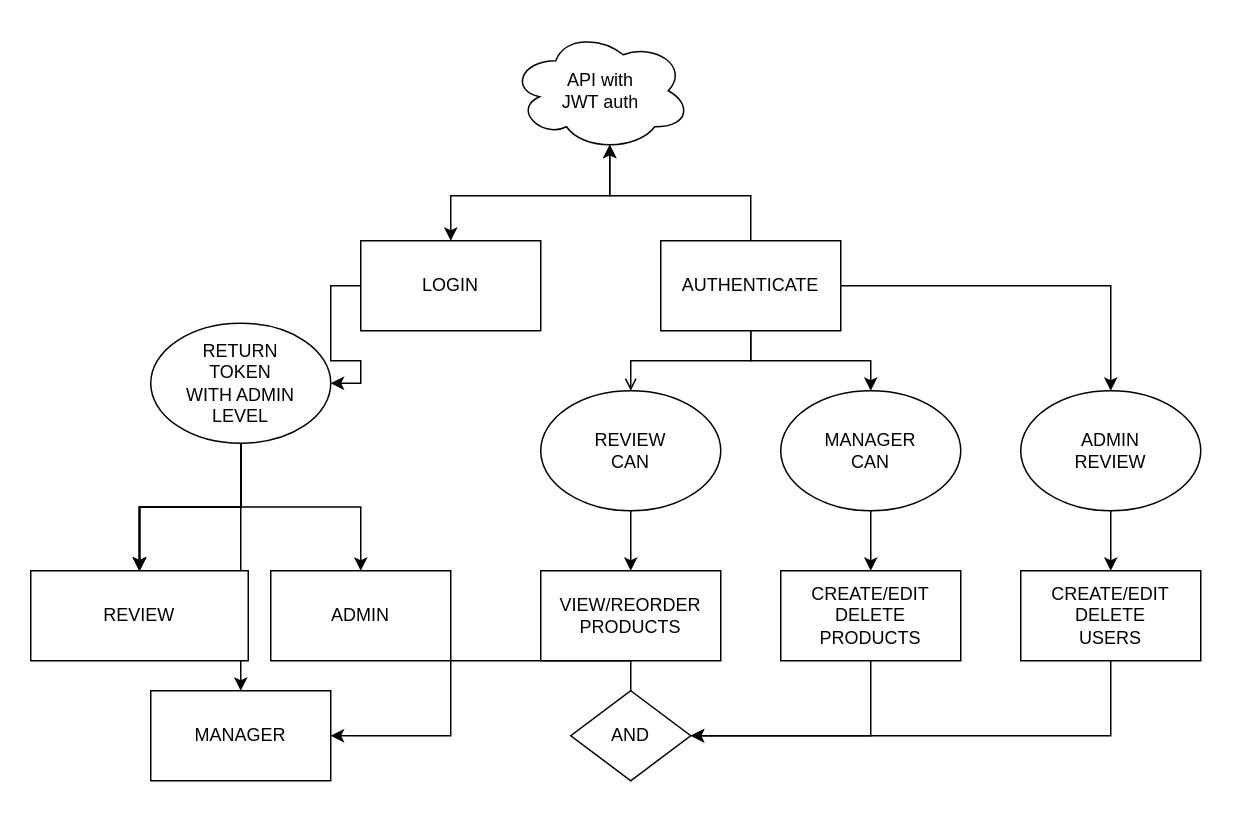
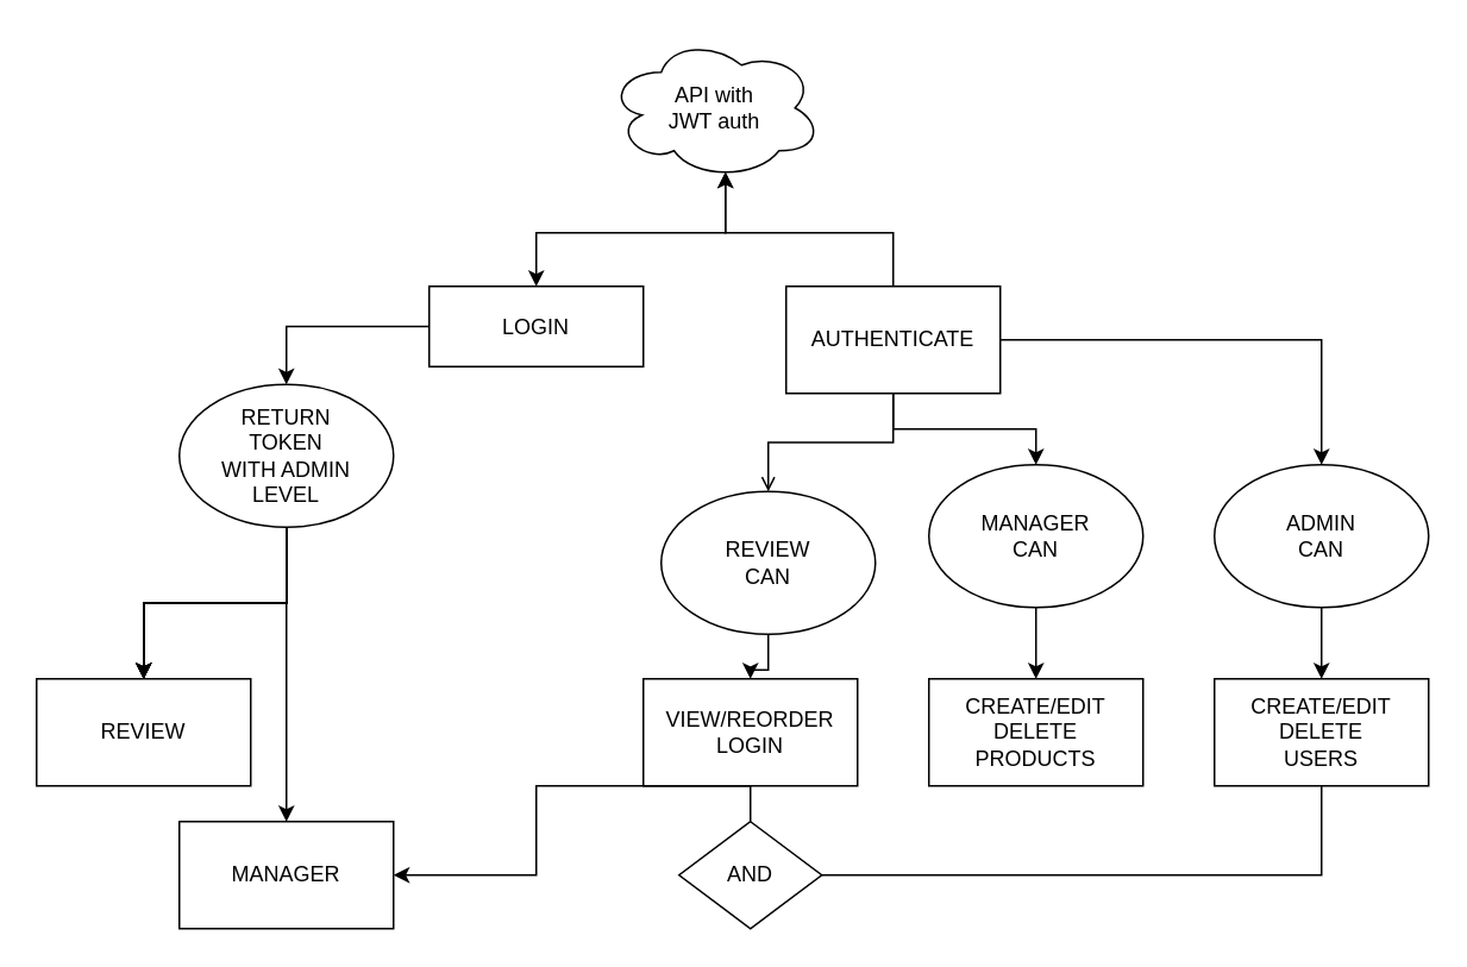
- <mxCell id="5" value="LOGIN" style="whiteSpace=wrap;html=1;" vertex="1" parent="1"><mxGeometry x="240" y="160" width="120" height="60" as="geometry" /></mxCell>
+ <mxCell id="5" value="LOGIN" style="whiteSpace=wrap;html=1;" vertex="1" parent="1"><mxGeometry x="240" y="160" width="120" height="45" as="geometry" /></mxCell>
- <mxCell id="23" value="&lt;div&gt;REVIEW&lt;/div&gt;&lt;div&gt;CAN&lt;br&gt;&lt;/div&gt;" style="ellipse;whiteSpace=wrap;html=1;" vertex="1" parent="1"><mxGeometry x="360" y="260" width="120" height="80" as="geometry" /></mxCell>
+ <mxCell id="23" value="&lt;div&gt;REVIEW&lt;/div&gt;&lt;div&gt;CAN&lt;br&gt;&lt;/div&gt;" style="ellipse;whiteSpace=wrap;html=1;" vertex="1" parent="1"><mxGeometry x="370" y="275" width="120" height="80" as="geometry" /></mxCell>
- <mxCell id="28" value="&lt;div&gt;ADMIN&lt;/div&gt;&lt;div&gt;REVIEW&lt;br&gt;&lt;/div&gt;" style="ellipse;whiteSpace=wrap;html=1;" vertex="1" parent="1"><mxGeometry x="680" y="260" width="120" height="80" as="geometry" /></mxCell>
+ <mxCell id="28" value="&lt;div&gt;ADMIN&lt;/div&gt;&lt;div&gt;CAN&lt;br&gt;&lt;/div&gt;" style="ellipse;whiteSpace=wrap;html=1;" vertex="1" parent="1"><mxGeometry x="680" y="260" width="120" height="80" as="geometry" /></mxCell>
- <mxCell id="17" value="" style="edgeStyle=orthogonalEdgeStyle;rounded=0;orthogonalLoop=1;jettySize=auto;html=1;" edge="1" parent="1" source="18" target="21"><mxGeometry relative="1" as="geometry" /></mxCell>
- <mxCell id="19" value="REVIEW" style="whiteSpace=wrap;html=1;" vertex="1" parent="1"><mxGeometry x="20" y="380" width="145" height="60" as="geometry" /></mxCell>
+ <mxCell id="19" value="REVIEW" style="whiteSpace=wrap;html=1;" vertex="1" parent="1"><mxGeometry x="20" y="380" width="120" height="60" as="geometry" /></mxCell>
- <mxCell id="21" value="ADMIN" style="whiteSpace=wrap;html=1;" vertex="1" parent="1"><mxGeometry x="180" y="380" width="120" height="60" as="geometry" /></mxCell>
- <mxCell id="24" value="&lt;div&gt;VIEW/REORDER&lt;/div&gt;&lt;div&gt;PRODUCTS&lt;br&gt;&lt;/div&gt;" style="whiteSpace=wrap;html=1;" vertex="1" parent="1"><mxGeometry x="360" y="380" width="120" height="60" as="geometry" /></mxCell>
+ <mxCell id="24" value="&lt;div&gt;VIEW/REORDER&lt;/div&gt;&lt;div&gt;LOGIN&lt;br&gt;&lt;/div&gt;" style="whiteSpace=wrap;html=1;" vertex="1" parent="1"><mxGeometry x="360" y="380" width="120" height="60" as="geometry" /></mxCell>
- <mxCell id="29" style="edgeStyle=orthogonalEdgeStyle;rounded=0;orthogonalLoop=1;jettySize=auto;html=1;exitX=0.5;exitY=1;exitDx=0;exitDy=0;entryX=1;entryY=0.5;entryDx=0;entryDy=0;startArrow=none;startFill=0;" edge="1" parent="1" source="30" target="34"><mxGeometry relative="1" as="geometry" /></mxCell>
- <mxCell id="31" style="edgeStyle=orthogonalEdgeStyle;rounded=0;orthogonalLoop=1;jettySize=auto;html=1;exitX=0.5;exitY=1;exitDx=0;exitDy=0;entryX=1;entryY=0.5;entryDx=0;entryDy=0;startArrow=none;startFill=0;" edge="1" parent="1" source="32" target="34"><mxGeometry relative="1" as="geometry" /></mxCell>
+ <mxCell id="31" style="edgeStyle=orthogonalEdgeStyle;rounded=0;orthogonalLoop=1;jettySize=auto;html=1;exitX=0.5;exitY=1;exitDx=0;exitDy=0;entryX=1;entryY=0.5;entryDx=0;entryDy=0;startArrow=none;startFill=0;endArrow=none;" edge="1" parent="1" source="32" target="34"><mxGeometry relative="1" as="geometry" /></mxCell>
